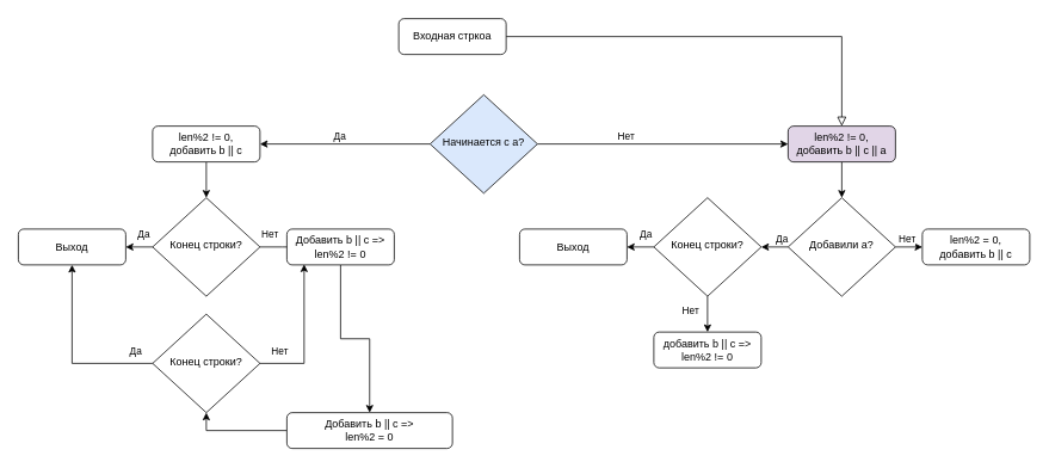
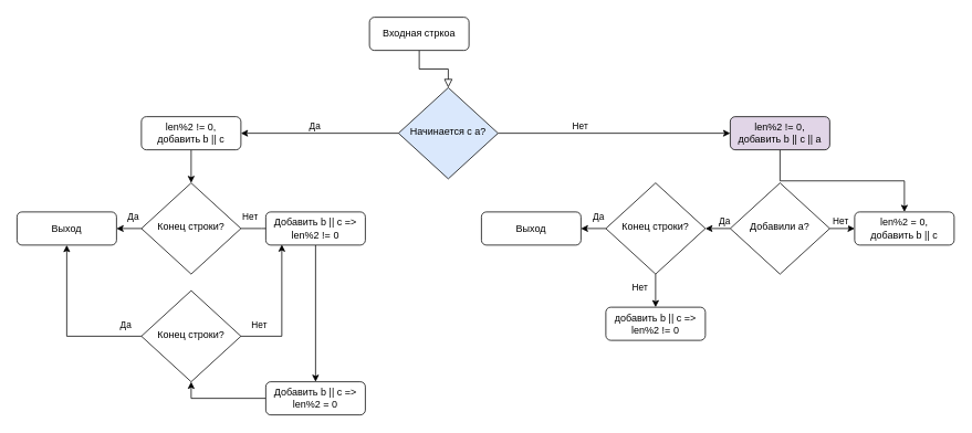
- <mxCell id="2" value="" style="rounded=0;html=1;jettySize=auto;orthogonalLoop=1;fontSize=11;endArrow=block;endFill=0;endSize=8;strokeWidth=1;shadow=0;labelBackgroundColor=none;edgeStyle=orthogonalEdgeStyle;" parent="1" source="3" target="10" edge="1"><mxGeometry relative="1" as="geometry" /></mxCell>
+ <mxCell id="2" value="" style="rounded=0;html=1;jettySize=auto;orthogonalLoop=1;fontSize=11;endArrow=block;endFill=0;endSize=8;strokeWidth=1;shadow=0;labelBackgroundColor=none;edgeStyle=orthogonalEdgeStyle;" parent="1" source="3" target="8" edge="1"><mxGeometry relative="1" as="geometry" /></mxCell>
- <mxCell id="9" style="edgeStyle=orthogonalEdgeStyle;rounded=0;orthogonalLoop=1;jettySize=auto;html=1;exitX=0.5;exitY=1;exitDx=0;exitDy=0;entryX=0.5;entryY=0;entryDx=0;entryDy=0;" edge="1" parent="1" source="10" target="32"><mxGeometry relative="1" as="geometry" /></mxCell>
+ <mxCell id="9" style="edgeStyle=orthogonalEdgeStyle;rounded=0;orthogonalLoop=1;jettySize=auto;html=1;exitX=0.5;exitY=1;exitDx=0;exitDy=0;" edge="1" parent="1" source="10" target="33"><mxGeometry relative="1" as="geometry" /></mxCell>
- <mxCell id="22" value="Добавить b || c =&amp;gt;&lt;br&gt;len%2 = 0" style="rounded=1;whiteSpace=wrap;html=1;fontSize=12;glass=0;strokeWidth=1;shadow=0;" vertex="1" parent="1"><mxGeometry x="320" y="460" width="185" height="40" as="geometry" /></mxCell>
+ <mxCell id="22" value="Добавить b || c =&amp;gt;&lt;br&gt;len%2 = 0" style="rounded=1;whiteSpace=wrap;html=1;fontSize=12;glass=0;strokeWidth=1;shadow=0;" vertex="1" parent="1"><mxGeometry x="320" y="460" width="120" height="40" as="geometry" /></mxCell>
